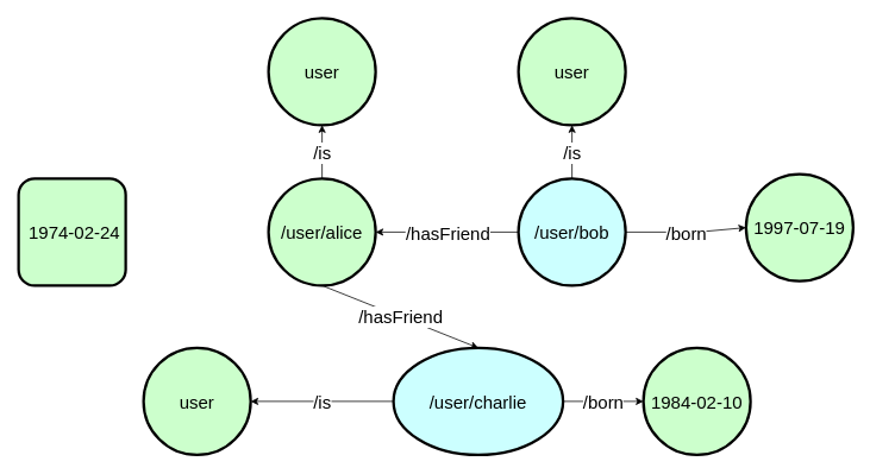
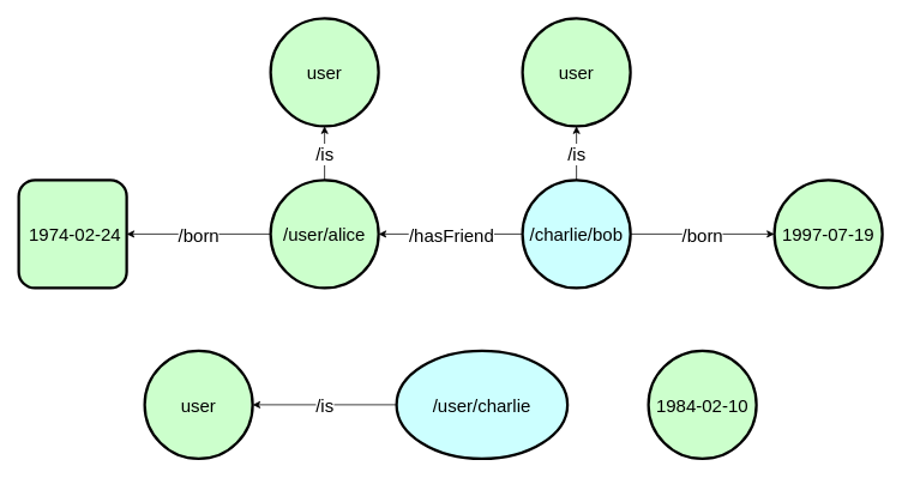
- <mxCell id="20" value="&lt;font style=&quot;line-height: 0.7;&quot;&gt;&lt;font style=&quot;font-size: 20px;&quot;&gt;1997-07-19&lt;/font&gt;&lt;br&gt;&lt;/font&gt;" style="ellipse;whiteSpace=wrap;html=1;shadow=0;fontFamily=Helvetica;fontSize=20;align=center;strokeWidth=3;fillColor=#CCFFCC;" parent="1" vertex="1"><mxGeometry x="835" y="195" width="120" height="120" as="geometry" /></mxCell>
+ <mxCell id="20" value="&lt;font style=&quot;line-height: 0.7;&quot;&gt;&lt;font style=&quot;font-size: 20px;&quot;&gt;1997-07-19&lt;/font&gt;&lt;br&gt;&lt;/font&gt;" style="ellipse;whiteSpace=wrap;html=1;shadow=0;fontFamily=Helvetica;fontSize=20;align=center;strokeWidth=3;fillColor=#CCFFCC;" parent="1" vertex="1"><mxGeometry x="860" y="200" width="120" height="120" as="geometry" /></mxCell>
+ <mxCell id="25" value="" style="endArrow=classic;html=1;rounded=0;exitX=0;exitY=0.5;exitDx=0;exitDy=0;entryX=1;entryY=0.5;entryDx=0;entryDy=0;" parent="1" source="3" target="24" edge="1"><mxGeometry relative="1" as="geometry"><mxPoint x="600" y="430" as="sourcePoint" /><mxPoint x="750" y="430" as="targetPoint" /><Array as="points" /></mxGeometry></mxCell>
+ <mxCell id="26" value="&lt;font style=&quot;&quot;&gt;&lt;span style=&quot;font-size: 20px;&quot;&gt;/born&lt;/span&gt;&lt;br&gt;&lt;/font&gt;" style="edgeLabel;resizable=0;html=1;align=center;verticalAlign=middle;fillColor=#FFB570;fontSize=16;" parent="25" connectable="0" vertex="1"><mxGeometry relative="1" as="geometry"><mxPoint x="-1" as="offset" /></mxGeometry></mxCell>
- <mxCell id="2" value="/user/bob" style="ellipse;whiteSpace=wrap;html=1;shadow=0;fontFamily=Helvetica;fontSize=20;align=center;strokeWidth=3;fillColor=#CCFFFF;strokeColor=#000000;gradientColor=none;" parent="1" vertex="1"><mxGeometry x="580" y="200" width="120" height="120" as="geometry" /></mxCell>
+ <mxCell id="2" value="/charlie/bob" style="ellipse;whiteSpace=wrap;html=1;shadow=0;fontFamily=Helvetica;fontSize=20;align=center;strokeWidth=3;fillColor=#CCFFFF;strokeColor=#000000;gradientColor=none;" parent="1" vertex="1"><mxGeometry x="580" y="200" width="120" height="120" as="geometry" /></mxCell>
- <mxCell id="7" value="" style="endArrow=classic;html=1;rounded=0;exitX=0.5;exitY=1;exitDx=0;exitDy=0;entryX=0.5;entryY=0;entryDx=0;entryDy=0;" parent="1" source="3" target="6" edge="1"><mxGeometry relative="1" as="geometry"><mxPoint x="611" y="270" as="sourcePoint" /><mxPoint x="411" y="270" as="targetPoint" /><Array as="points" /></mxGeometry></mxCell>
- <mxCell id="8" value="&lt;font style=&quot;&quot;&gt;&lt;span style=&quot;font-size: 20px;&quot;&gt;/hasFriend&lt;/span&gt;&lt;br&gt;&lt;/font&gt;" style="edgeLabel;resizable=0;html=1;align=center;verticalAlign=middle;fillColor=#FFB570;fontSize=16;" parent="7" connectable="0" vertex="1"><mxGeometry relative="1" as="geometry"><mxPoint as="offset" /></mxGeometry></mxCell>
- <mxCell id="21" value="" style="endArrow=classic;html=1;rounded=0;exitX=1;exitY=0.5;exitDx=0;exitDy=0;entryX=0;entryY=0.5;entryDx=0;entryDy=0;" parent="1" source="6" target="23" edge="1"><mxGeometry relative="1" as="geometry"><mxPoint x="590" y="600" as="sourcePoint" /><mxPoint x="740" y="420" as="targetPoint" /><Array as="points" /></mxGeometry></mxCell>
- <mxCell id="22" value="&lt;font style=&quot;&quot;&gt;&lt;span style=&quot;font-size: 20px;&quot;&gt;/born&lt;/span&gt;&lt;br&gt;&lt;/font&gt;" style="edgeLabel;resizable=0;html=1;align=center;verticalAlign=middle;fillColor=#FFB570;fontSize=16;" parent="21" connectable="0" vertex="1"><mxGeometry relative="1" as="geometry"><mxPoint x="-1" as="offset" /></mxGeometry></mxCell>
